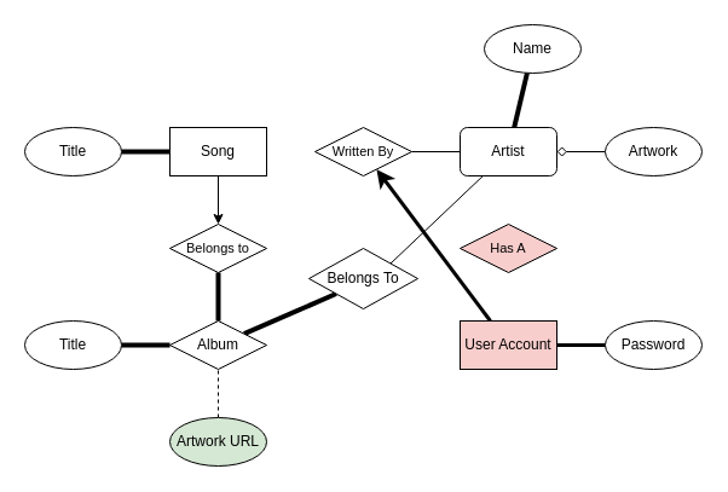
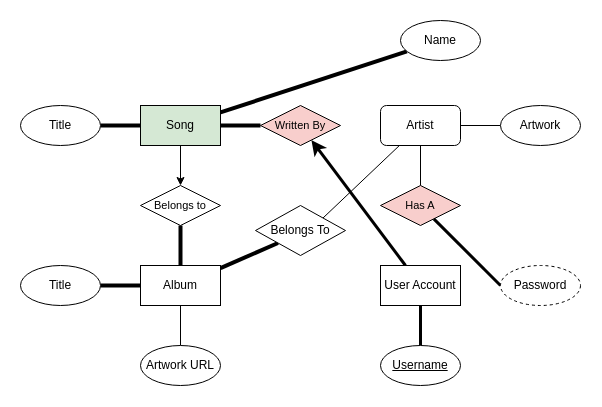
- <mxCell id="19" value="" style="edgeStyle=none;rounded=0;orthogonalLoop=1;jettySize=auto;html=1;endArrow=none;endFill=0;strokeWidth=4;" parent="1" source="20" target="18" edge="1"><mxGeometry relative="1" as="geometry" /></mxCell>
+ <mxCell id="19" value="" style="edgeStyle=none;rounded=0;orthogonalLoop=1;jettySize=auto;html=1;endArrow=none;endFill=0;strokeWidth=4;" parent="1" source="20" target="2" edge="1"><mxGeometry relative="1" as="geometry" /></mxCell>
- <mxCell id="2" value="Song" style="rounded=0;whiteSpace=wrap;html=1;" parent="1" vertex="1"><mxGeometry x="140" y="105" width="80" height="40" as="geometry" /></mxCell>
+ <mxCell id="2" value="Song" style="rounded=0;whiteSpace=wrap;html=1;fillColor=#d5e8d4;" parent="1" vertex="1"><mxGeometry x="140" y="105" width="80" height="40" as="geometry" /></mxCell>
+ <mxCell id="14" value="" style="edgeStyle=none;rounded=0;orthogonalLoop=1;jettySize=auto;html=1;endArrow=none;endFill=0;strokeWidth=4;" parent="1" source="15" target="2" edge="1"><mxGeometry relative="1" as="geometry" /></mxCell>
- <mxCell id="15" value="&lt;font style=&quot;font-size: 11px&quot;&gt;Written By&lt;/font&gt;" style="rhombus;whiteSpace=wrap;html=1;" parent="1" vertex="1"><mxGeometry x="260" y="105" width="80" height="40" as="geometry" /></mxCell>
+ <mxCell id="15" value="&lt;font style=&quot;font-size: 11px&quot;&gt;Written By&lt;/font&gt;" style="rhombus;whiteSpace=wrap;html=1;fillColor=#f8cecc;" parent="1" vertex="1"><mxGeometry x="260" y="105" width="80" height="40" as="geometry" /></mxCell>
- <mxCell id="16" value="" style="edgeStyle=none;rounded=0;orthogonalLoop=1;jettySize=auto;html=1;endArrow=none;endFill=0;" parent="1" source="18" target="15" edge="1"><mxGeometry relative="1" as="geometry" /></mxCell>
+ <mxCell id="16" value="" style="edgeStyle=none;rounded=0;orthogonalLoop=1;jettySize=auto;html=1;endArrow=none;endFill=0;" parent="1" source="18" target="23" edge="1"><mxGeometry relative="1" as="geometry" /></mxCell>
- <mxCell id="21" value="" style="edgeStyle=none;rounded=0;orthogonalLoop=1;jettySize=auto;html=1;endArrow=diamond;endFill=0;" parent="1" source="22" target="18" edge="1"><mxGeometry relative="1" as="geometry" /></mxCell>
+ <mxCell id="21" value="" style="edgeStyle=none;rounded=0;orthogonalLoop=1;jettySize=auto;html=1;endArrow=none;endFill=0;" parent="1" source="22" target="18" edge="1"><mxGeometry relative="1" as="geometry" /></mxCell>
- <mxCell id="9" value="Album" style="rhombus;whiteSpace=wrap;html=1;" parent="1" vertex="1"><mxGeometry x="140" y="265" width="80" height="40" as="geometry" /></mxCell>
+ <mxCell id="9" value="Album" style="rounded=0;whiteSpace=wrap;html=1;" parent="1" vertex="1"><mxGeometry x="140" y="265" width="80" height="40" as="geometry" /></mxCell>
- <mxCell id="25" value="User Account" style="rounded=0;whiteSpace=wrap;html=1;fillColor=#f8cecc;" parent="1" vertex="1"><mxGeometry x="380" y="265" width="80" height="40" as="geometry" /></mxCell>
+ <mxCell id="25" value="User Account" style="rounded=0;whiteSpace=wrap;html=1;" parent="1" vertex="1"><mxGeometry x="380" y="265" width="80" height="40" as="geometry" /></mxCell>
- <mxCell id="28" style="edgeStyle=none;rounded=0;orthogonalLoop=1;jettySize=auto;html=1;exitX=0;exitY=0.5;exitDx=0;exitDy=0;entryX=1;entryY=0.5;entryDx=0;entryDy=0;endArrow=none;endFill=0;strokeWidth=3;" parent="1" source="29" target="25" edge="1"><mxGeometry relative="1" as="geometry" /></mxCell>
+ <mxCell id="28" style="edgeStyle=none;rounded=0;orthogonalLoop=1;jettySize=auto;html=1;exitX=0;exitY=0.5;exitDx=0;exitDy=0;endArrow=none;endFill=0;strokeWidth=3;" parent="1" source="29" target="23" edge="1"><mxGeometry relative="1" as="geometry" /></mxCell>
- <mxCell id="29" value="Password" style="ellipse;whiteSpace=wrap;html=1;" parent="1" vertex="1"><mxGeometry x="500" y="265" width="80" height="40" as="geometry" /></mxCell>
+ <mxCell id="29" value="Password" style="ellipse;whiteSpace=wrap;html=1;dashed=1;" parent="1" vertex="1"><mxGeometry x="500" y="265" width="80" height="40" as="geometry" /></mxCell>
- <mxCell id="12" value="" style="edgeStyle=none;rounded=0;orthogonalLoop=1;jettySize=auto;html=1;endArrow=none;endFill=0;dashed=1;" parent="1" source="13" target="9" edge="1"><mxGeometry relative="1" as="geometry" /></mxCell>
+ <mxCell id="12" value="" style="edgeStyle=none;rounded=0;orthogonalLoop=1;jettySize=auto;html=1;endArrow=none;endFill=0;" parent="1" source="13" target="9" edge="1"><mxGeometry relative="1" as="geometry" /></mxCell>
+ <mxCell id="26" style="edgeStyle=none;rounded=0;orthogonalLoop=1;jettySize=auto;html=1;exitX=0.5;exitY=0;exitDx=0;exitDy=0;entryX=0.5;entryY=1;entryDx=0;entryDy=0;endArrow=none;endFill=0;strokeWidth=3;" parent="1" source="27" target="25" edge="1"><mxGeometry relative="1" as="geometry" /></mxCell>
- <mxCell id="13" value="Artwork URL" style="ellipse;whiteSpace=wrap;html=1;fillColor=#d5e8d4;" parent="1" vertex="1"><mxGeometry x="140" y="345" width="80" height="40" as="geometry" /></mxCell>
+ <mxCell id="13" value="Artwork URL" style="ellipse;whiteSpace=wrap;html=1;" parent="1" vertex="1"><mxGeometry x="140" y="345" width="80" height="40" as="geometry" /></mxCell>
+ <mxCell id="27" value="&lt;u&gt;Username&lt;/u&gt;" style="ellipse;whiteSpace=wrap;html=1;" parent="1" vertex="1"><mxGeometry x="380" y="345" width="80" height="40" as="geometry" /></mxCell>
